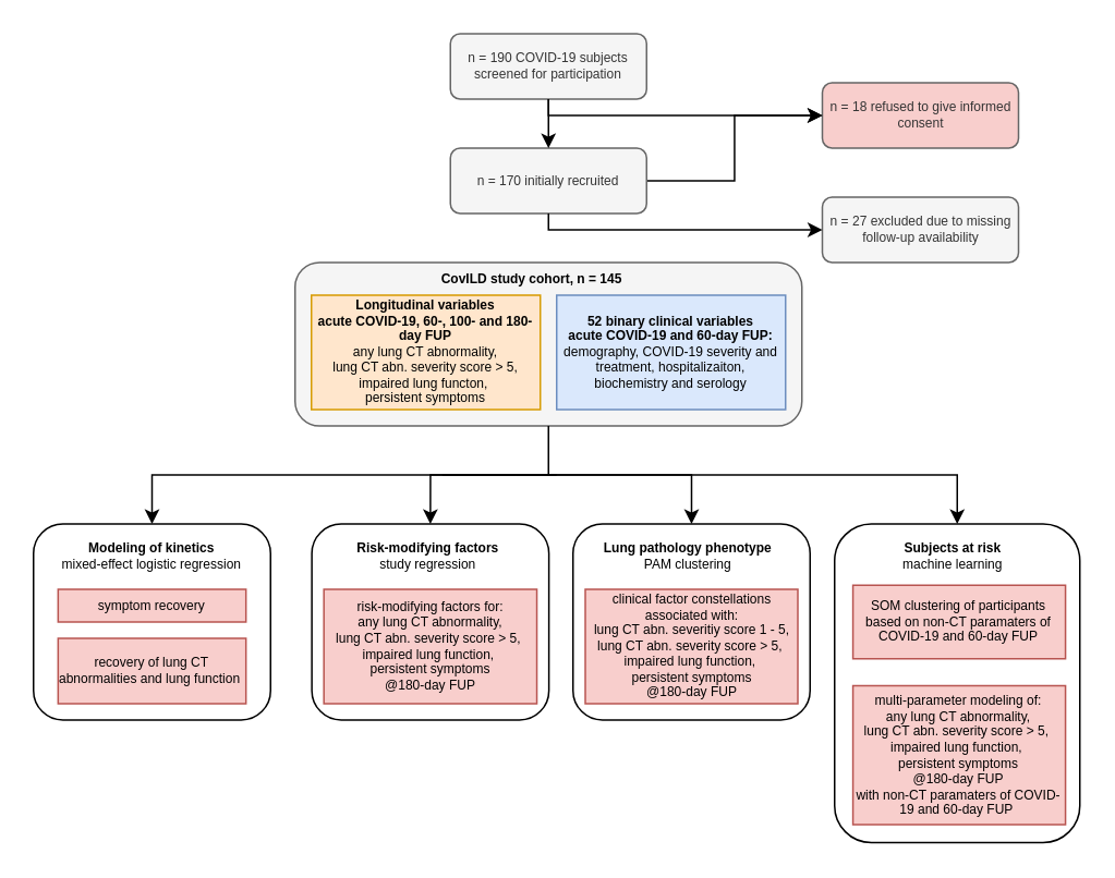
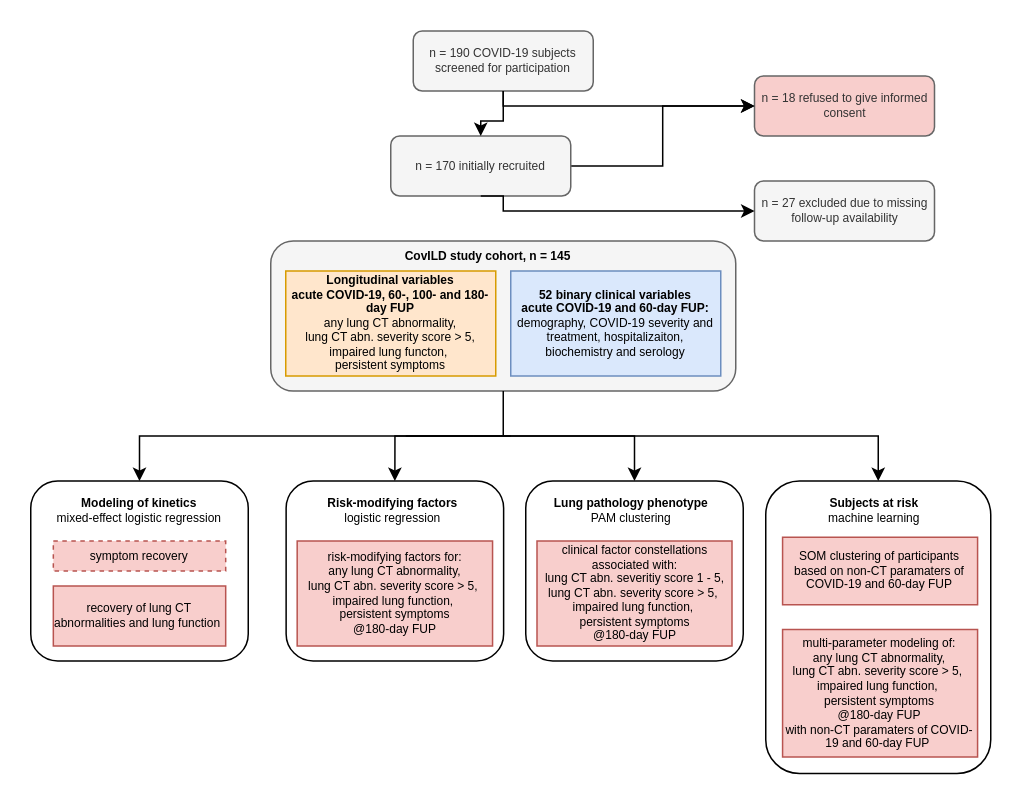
- <mxCell id="30" value="n = 170 initially recruited" style="rounded=1;whiteSpace=wrap;html=1;fontSize=8;fontStyle=0;fillColor=#f5f5f5;strokeColor=#666666;fontColor=#333333;" parent="1" vertex="1"><mxGeometry x="275" y="90" width="120" height="40" as="geometry" /></mxCell>
+ <mxCell id="30" value="n = 170 initially recruited" style="rounded=1;whiteSpace=wrap;html=1;fontSize=8;fontStyle=0;fillColor=#f5f5f5;strokeColor=#666666;fontColor=#333333;" parent="1" vertex="1"><mxGeometry x="260" y="90" width="120" height="40" as="geometry" /></mxCell>
- <mxCell id="24" value="&lt;b&gt;Risk-modifying factors&lt;/b&gt;&lt;br&gt;study regression" style="text;html=1;strokeColor=none;fillColor=none;align=center;verticalAlign=middle;whiteSpace=wrap;rounded=0;fontSize=8;" parent="21" vertex="1"><mxGeometry x="10.25" y="10" width="112.5" height="20" as="geometry" /></mxCell>
+ <mxCell id="24" value="&lt;b&gt;Risk-modifying factors&lt;/b&gt;&lt;br&gt;logistic regression" style="text;html=1;strokeColor=none;fillColor=none;align=center;verticalAlign=middle;whiteSpace=wrap;rounded=0;fontSize=8;" parent="21" vertex="1"><mxGeometry x="10.25" y="10" width="112.5" height="20" as="geometry" /></mxCell>
- <mxCell id="11" value="symptom recovery" style="rounded=0;whiteSpace=wrap;html=1;fontSize=8;fillColor=#f8cecc;strokeColor=#b85450;" parent="9" vertex="1"><mxGeometry x="15.047" y="40" width="114.906" height="20" as="geometry" /></mxCell>
+ <mxCell id="11" value="symptom recovery" style="rounded=0;whiteSpace=wrap;html=1;fontSize=8;fillColor=#f8cecc;strokeColor=#b85450;dashed=1;" parent="9" vertex="1"><mxGeometry x="15.047" y="40" width="114.906" height="20" as="geometry" /></mxCell>
